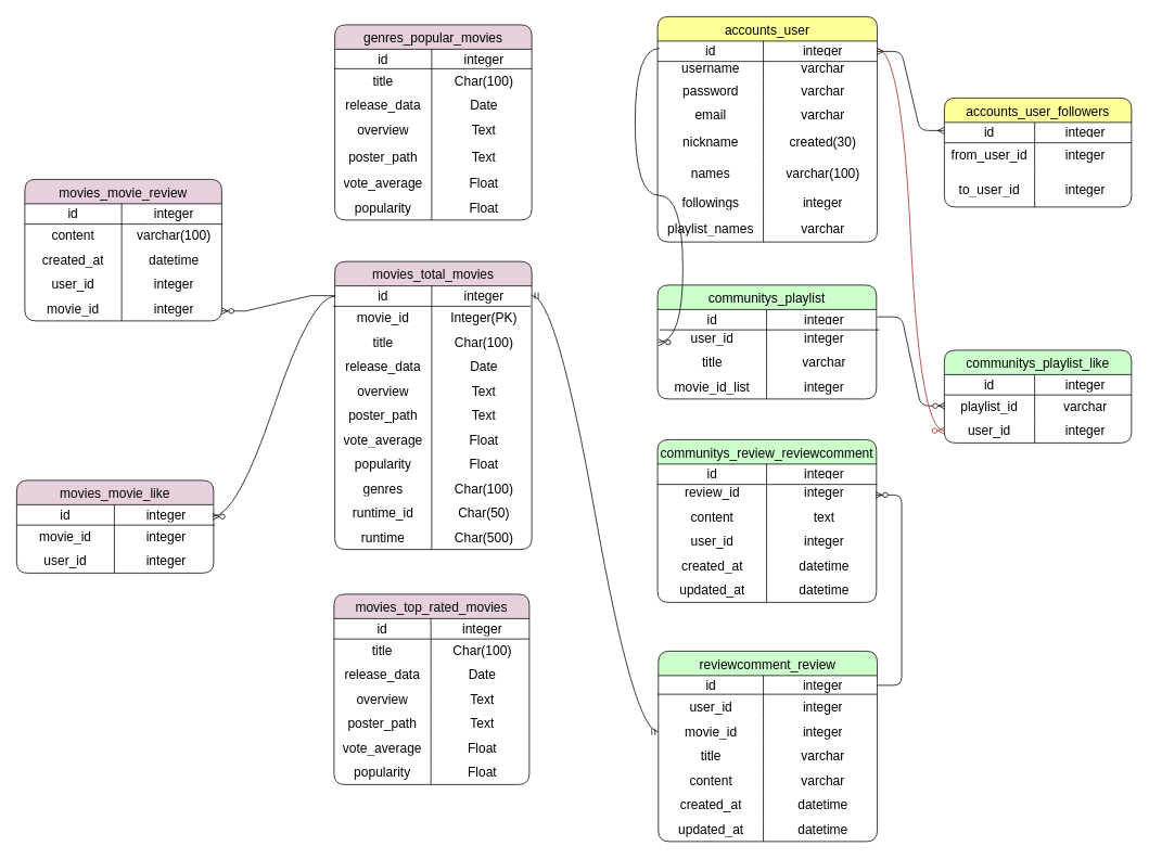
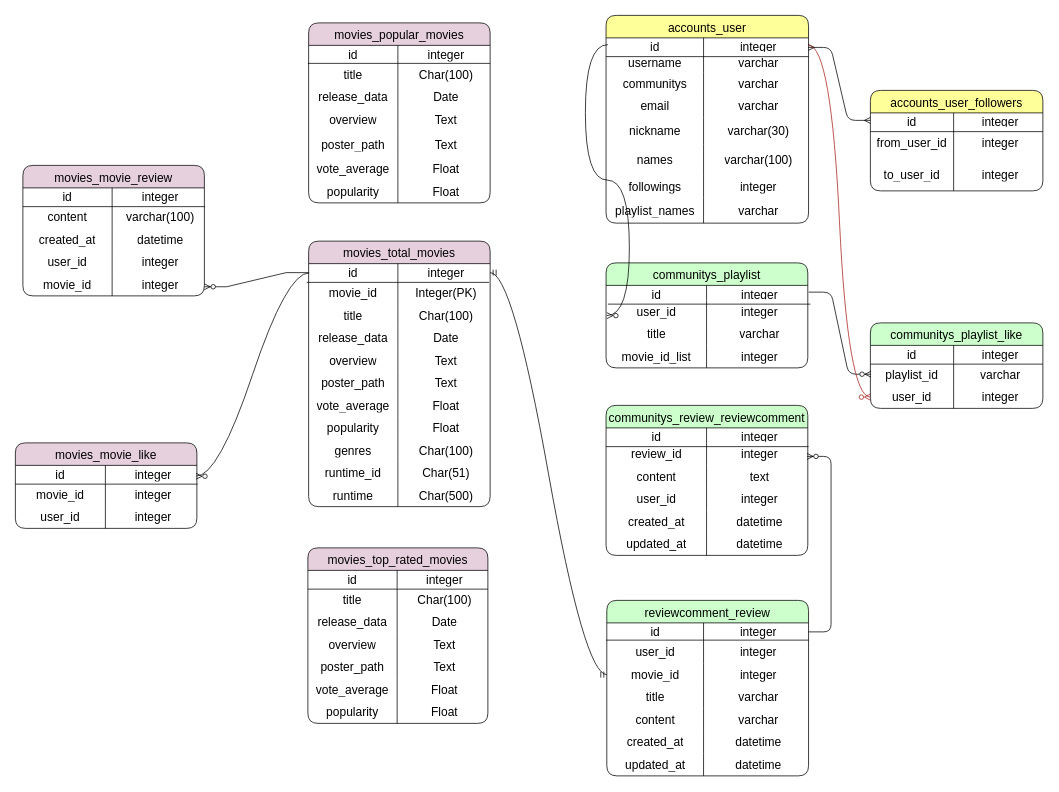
- <mxCell id="88" value="genres_popular_movies" style="shape=table;startSize=30;container=1;collapsible=0;childLayout=tableLayout;fixedRows=1;rowLines=0;fontStyle=0;strokeColor=default;fontSize=16;rounded=1;align=center;shadow=0;fillColor=#E6D0DE;verticalAlign=middle;direction=east;" vertex="1" parent="1"><mxGeometry x="411" y="30" width="242" height="240" as="geometry" /></mxCell>
+ <mxCell id="88" value="movies_popular_movies" style="shape=table;startSize=30;container=1;collapsible=0;childLayout=tableLayout;fixedRows=1;rowLines=0;fontStyle=0;strokeColor=default;fontSize=16;rounded=1;align=center;shadow=0;fillColor=#E6D0DE;verticalAlign=middle;direction=east;" vertex="1" parent="1"><mxGeometry x="411" y="30" width="242" height="240" as="geometry" /></mxCell>
- <mxCell id="170" value="password" style="shape=partialRectangle;html=1;whiteSpace=wrap;connectable=0;fillColor=none;top=0;left=0;bottom=0;right=0;overflow=hidden;strokeColor=inherit;fontSize=16;align=center;" vertex="1" parent="169"><mxGeometry width="130" height="30" as="geometry"><mxRectangle width="130" height="30" as="alternateBounds" /></mxGeometry></mxCell>
+ <mxCell id="170" value="communitys" style="shape=partialRectangle;html=1;whiteSpace=wrap;connectable=0;fillColor=none;top=0;left=0;bottom=0;right=0;overflow=hidden;strokeColor=inherit;fontSize=16;align=center;" vertex="1" parent="169"><mxGeometry width="130" height="30" as="geometry"><mxRectangle width="130" height="30" as="alternateBounds" /></mxGeometry></mxCell>
- <mxCell id="177" value="created(30)" style="shape=partialRectangle;html=1;whiteSpace=wrap;connectable=0;fillColor=none;top=0;left=0;bottom=0;right=0;align=center;spacingLeft=6;overflow=hidden;strokeColor=inherit;fontSize=16;" vertex="1" parent="175"><mxGeometry x="130" width="140" height="36" as="geometry"><mxRectangle width="140" height="36" as="alternateBounds" /></mxGeometry></mxCell>
+ <mxCell id="177" value="varchar(30)" style="shape=partialRectangle;html=1;whiteSpace=wrap;connectable=0;fillColor=none;top=0;left=0;bottom=0;right=0;align=center;spacingLeft=6;overflow=hidden;strokeColor=inherit;fontSize=16;" vertex="1" parent="175"><mxGeometry x="130" width="140" height="36" as="geometry"><mxRectangle width="140" height="36" as="alternateBounds" /></mxGeometry></mxCell>
- <mxCell id="83" value="Char(50)" style="shape=partialRectangle;html=1;whiteSpace=wrap;connectable=0;fillColor=none;top=0;left=0;bottom=0;right=0;align=center;spacingLeft=6;overflow=hidden;strokeColor=inherit;fontSize=16;" vertex="1" parent="81"><mxGeometry x="119" width="123" height="30" as="geometry"><mxRectangle width="123" height="30" as="alternateBounds" /></mxGeometry></mxCell>
+ <mxCell id="83" value="Char(51)" style="shape=partialRectangle;html=1;whiteSpace=wrap;connectable=0;fillColor=none;top=0;left=0;bottom=0;right=0;align=center;spacingLeft=6;overflow=hidden;strokeColor=inherit;fontSize=16;" vertex="1" parent="81"><mxGeometry x="119" width="123" height="30" as="geometry"><mxRectangle width="123" height="30" as="alternateBounds" /></mxGeometry></mxCell>
